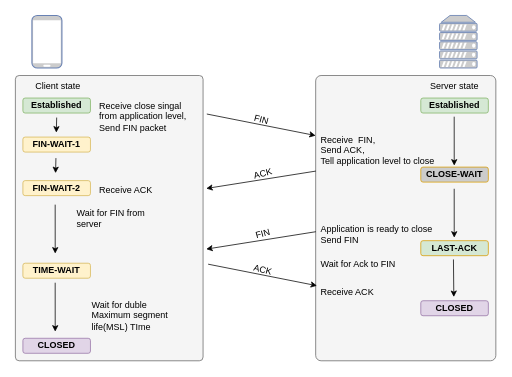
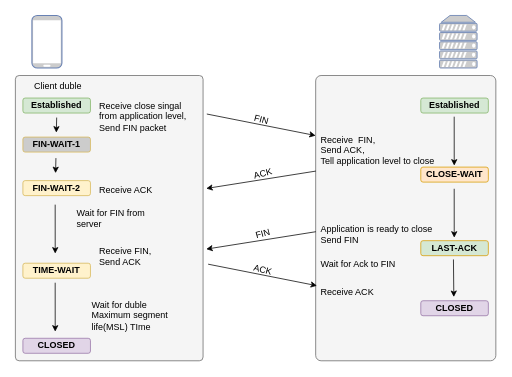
- <mxCell id="6" value="Client state" style="text;html=1;strokeColor=none;fillColor=none;align=center;verticalAlign=middle;whiteSpace=wrap;rounded=0;" vertex="1" parent="1"><mxGeometry x="42" y="100" width="70" height="30" as="geometry" /></mxCell>
+ <mxCell id="6" value="Client duble" style="text;html=1;strokeColor=none;fillColor=none;align=center;verticalAlign=middle;whiteSpace=wrap;rounded=0;" vertex="1" parent="1"><mxGeometry x="42" y="100" width="70" height="30" as="geometry" /></mxCell>
- <mxCell id="17" value="Server state" style="text;html=1;strokeColor=none;fillColor=none;align=center;verticalAlign=middle;whiteSpace=wrap;rounded=0;" vertex="1" parent="1"><mxGeometry x="570" y="100" width="70" height="30" as="geometry" /></mxCell>
- <mxCell id="8" value="FIN-WAIT-1" style="rounded=1;whiteSpace=wrap;html=1;fillColor=#fff2cc;strokeColor=#d6b656;fontStyle=1" vertex="1" parent="1"><mxGeometry x="30" y="182" width="90" height="20" as="geometry" /></mxCell>
+ <mxCell id="8" value="FIN-WAIT-1" style="rounded=1;whiteSpace=wrap;html=1;fillColor=#cccccc;strokeColor=#d6b656;fontStyle=1;" vertex="1" parent="1"><mxGeometry x="30" y="182" width="90" height="20" as="geometry" /></mxCell>
- <mxCell id="18" value="CLOSE-WAIT" style="rounded=1;whiteSpace=wrap;html=1;fillColor=#cccccc;strokeColor=#d79b00;fontStyle=1;" vertex="1" parent="1"><mxGeometry x="560" y="222" width="90" height="20" as="geometry" /></mxCell>
+ <mxCell id="18" value="CLOSE-WAIT" style="rounded=1;whiteSpace=wrap;html=1;fillColor=#ffe6cc;strokeColor=#d79b00;fontStyle=1" vertex="1" parent="1"><mxGeometry x="560" y="222" width="90" height="20" as="geometry" /></mxCell>
+ <mxCell id="26" value="Receive FIN,&lt;br&gt;Send ACK&lt;br&gt;&lt;div&gt;&lt;/div&gt;" style="text;html=1;strokeColor=none;fillColor=none;align=left;verticalAlign=middle;whiteSpace=wrap;rounded=0;" vertex="1" parent="1"><mxGeometry x="130" y="326" width="120" height="30" as="geometry" /></mxCell>
